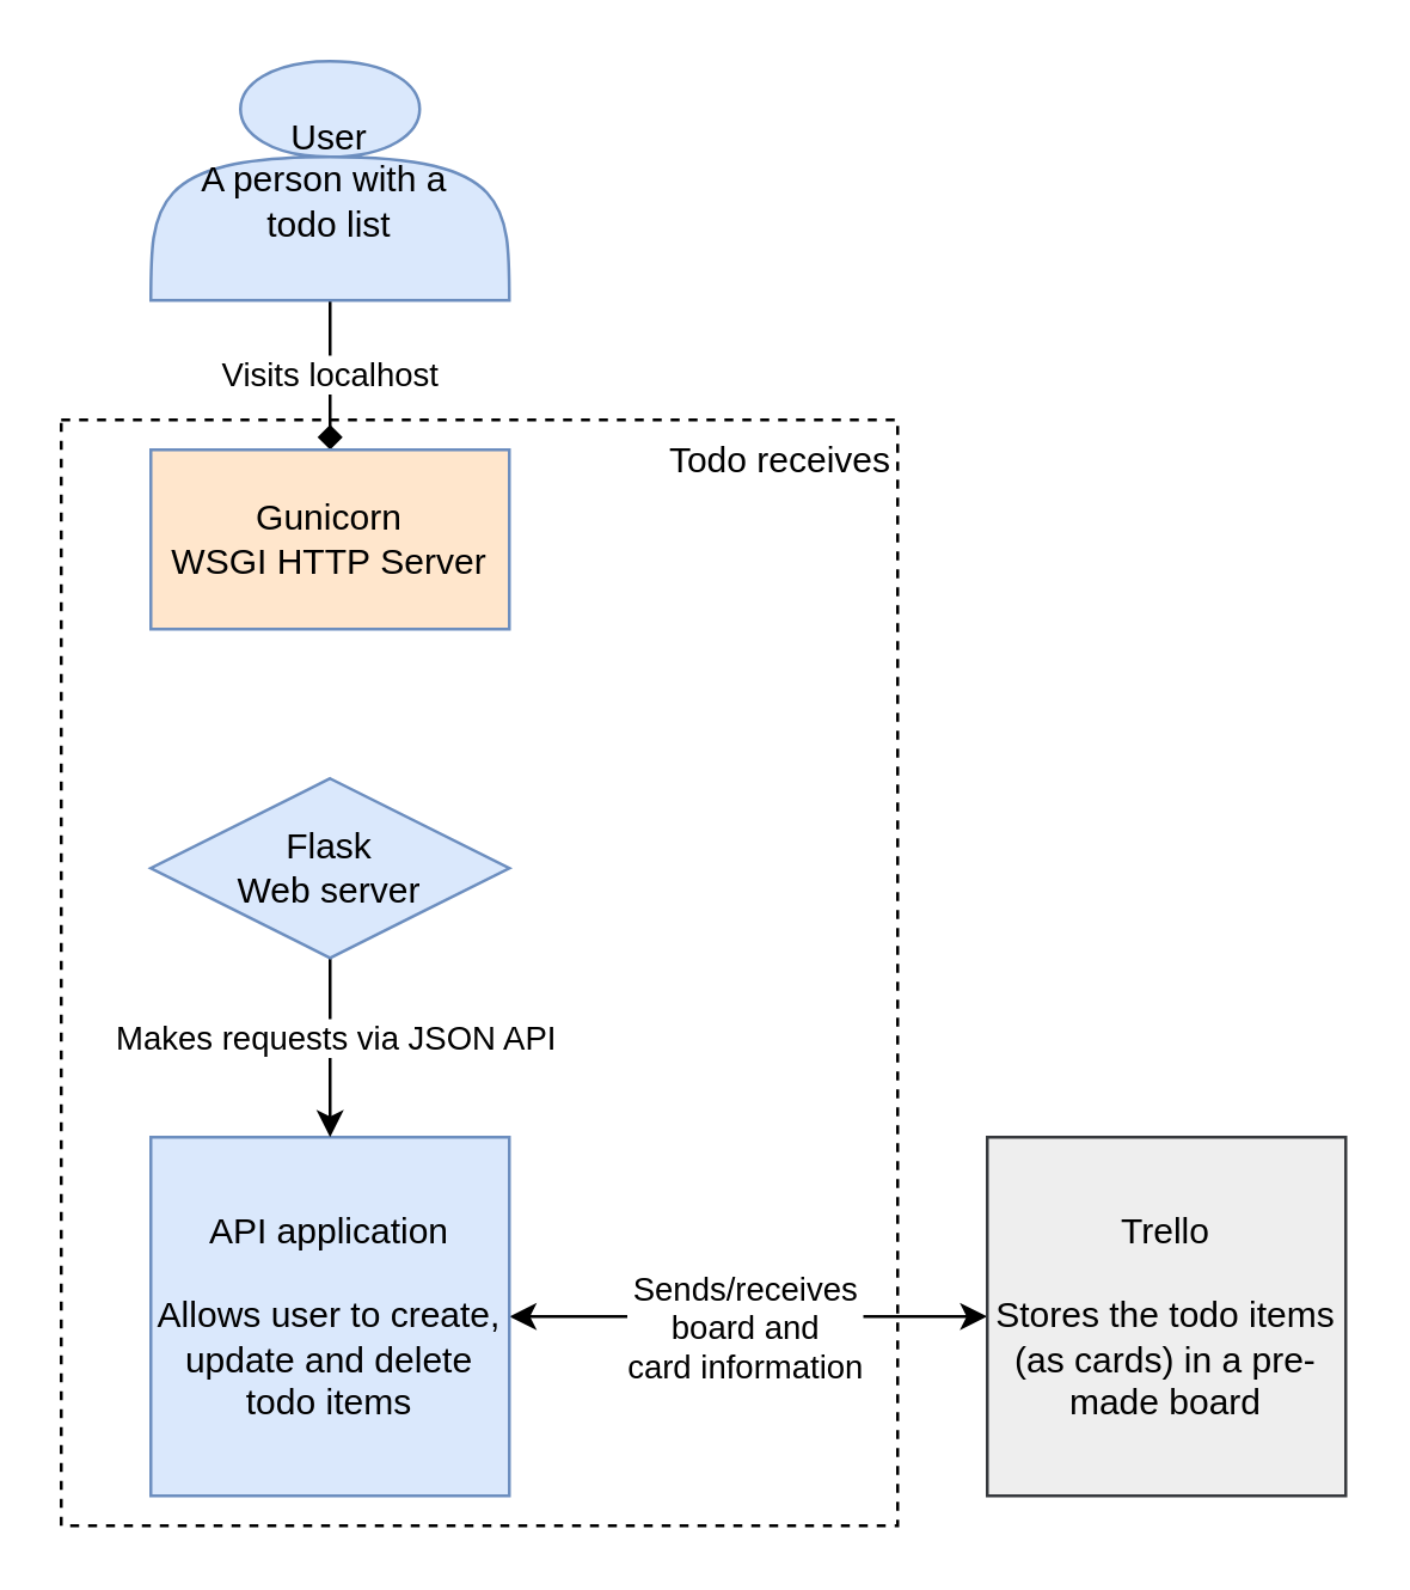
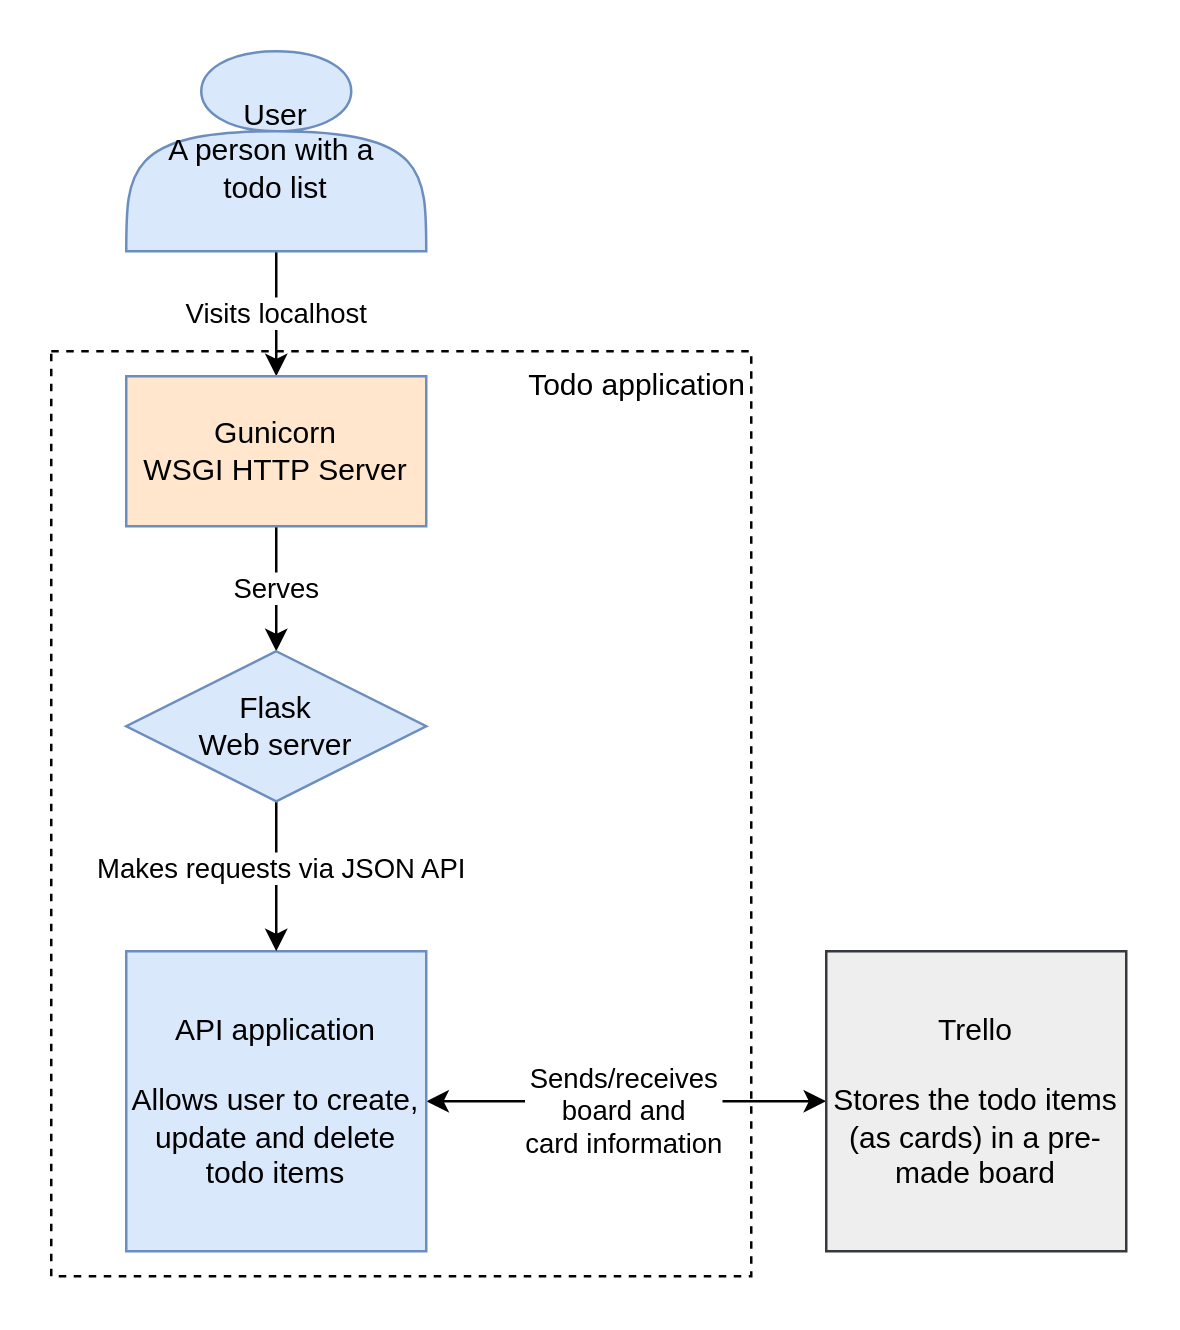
- <mxCell id="6" value="Visits localhost" style="edgeStyle=orthogonalEdgeStyle;rounded=0;orthogonalLoop=1;jettySize=auto;html=1;exitX=0.5;exitY=1;exitDx=0;exitDy=0;entryX=0.5;entryY=0;entryDx=0;entryDy=0;endArrow=diamond;" edge="1" parent="1" source="7" target="10"><mxGeometry relative="1" as="geometry" /></mxCell>
+ <mxCell id="6" value="Visits localhost" style="edgeStyle=orthogonalEdgeStyle;rounded=0;orthogonalLoop=1;jettySize=auto;html=1;exitX=0.5;exitY=1;exitDx=0;exitDy=0;entryX=0.5;entryY=0;entryDx=0;entryDy=0;" edge="1" parent="1" source="7" target="10"><mxGeometry relative="1" as="geometry" /></mxCell>
- <mxCell id="2" value="Todo receives" style="rounded=0;whiteSpace=wrap;html=1;dashed=1;fillColor=none;align=right;verticalAlign=top;" vertex="1" parent="1"><mxGeometry x="20" y="140" width="280" height="370" as="geometry" /></mxCell>
+ <mxCell id="2" value="Todo application" style="rounded=0;whiteSpace=wrap;html=1;dashed=1;fillColor=none;align=right;verticalAlign=top;" vertex="1" parent="1"><mxGeometry x="20" y="140" width="280" height="370" as="geometry" /></mxCell>
+ <mxCell id="9" value="Serves" style="edgeStyle=orthogonalEdgeStyle;rounded=0;orthogonalLoop=1;jettySize=auto;html=1;exitX=0.5;exitY=1;exitDx=0;exitDy=0;entryX=0.5;entryY=0;entryDx=0;entryDy=0;" edge="1" parent="1" source="10" target="13"><mxGeometry relative="1" as="geometry" /></mxCell>
